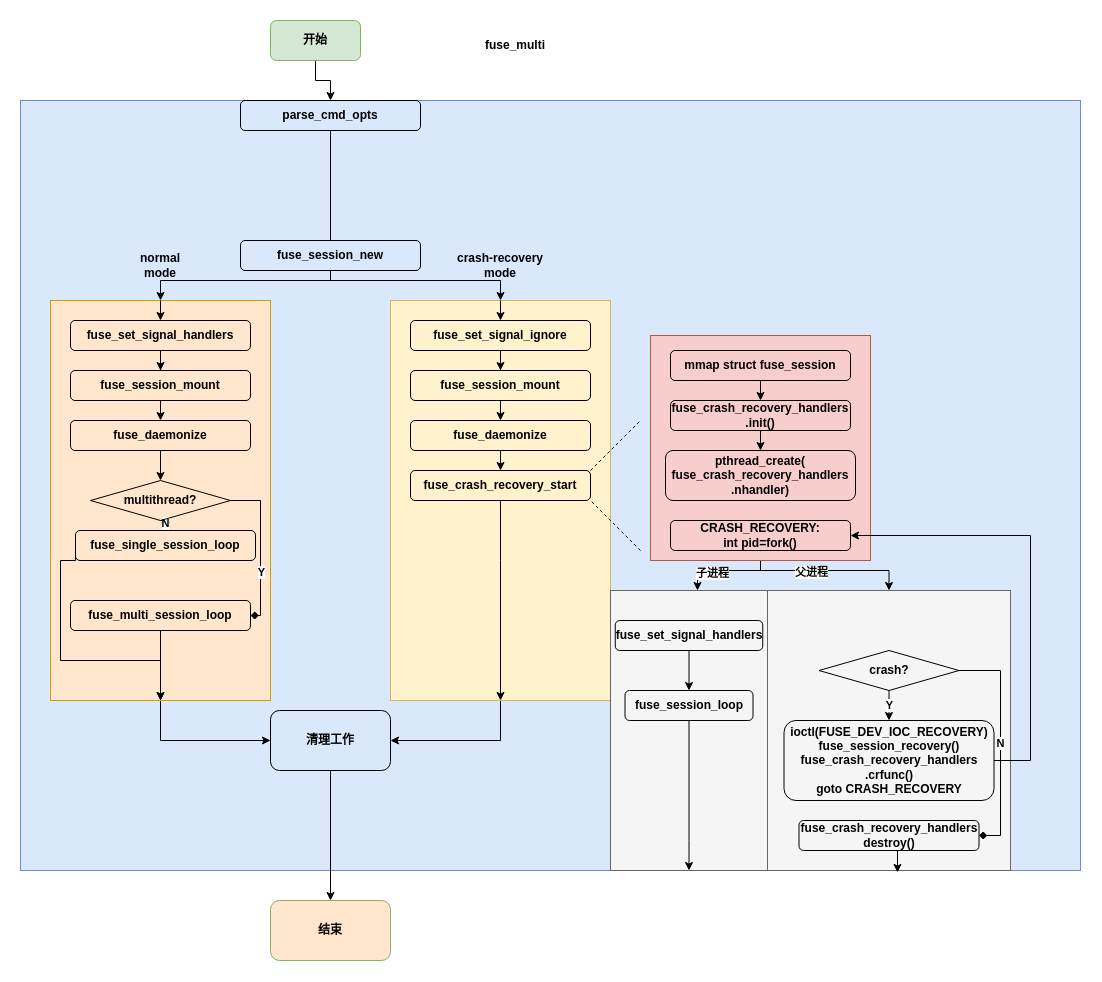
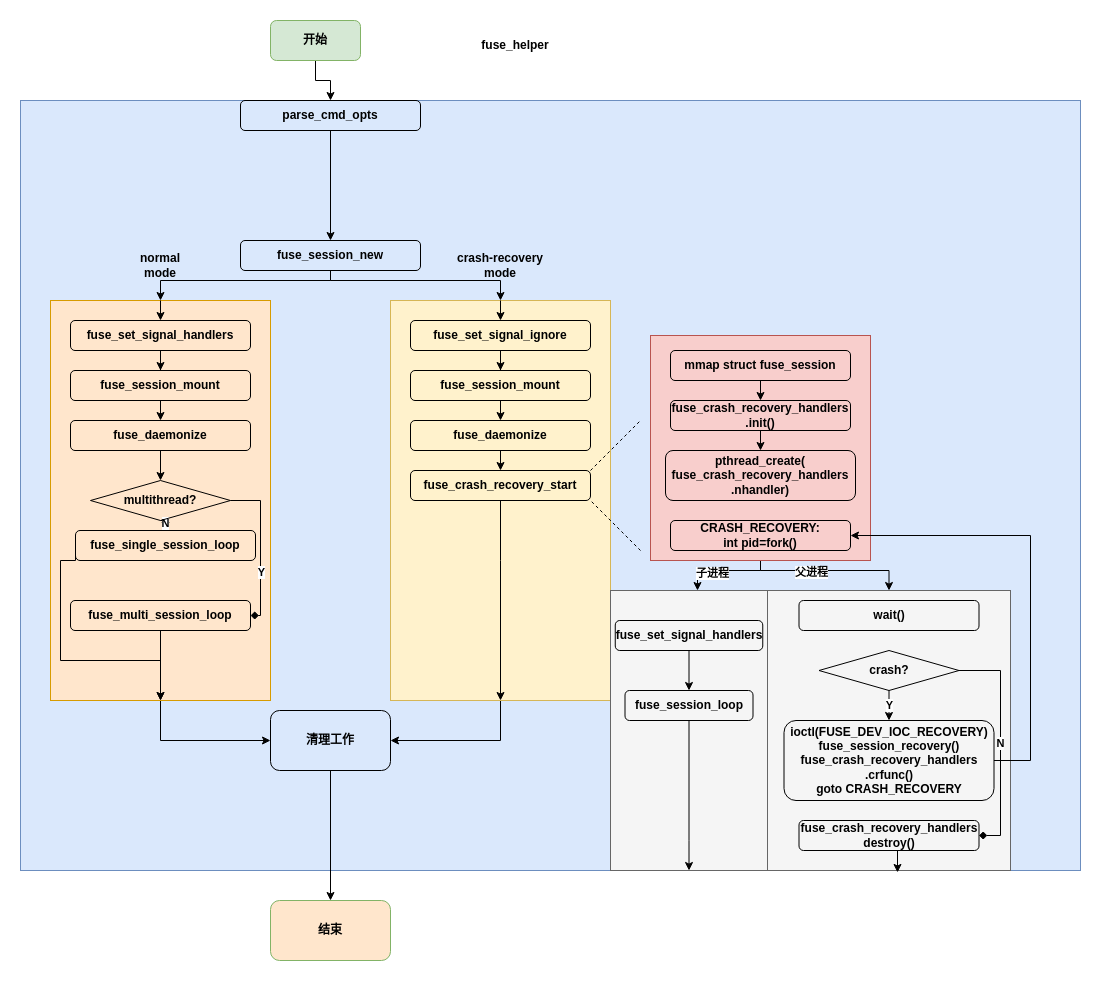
- <mxCell id="21" value="&lt;span&gt;fuse_multi&lt;/span&gt;" style="text;html=1;strokeColor=none;fillColor=none;align=center;verticalAlign=middle;whiteSpace=wrap;rounded=0;fontStyle=1" parent="1" vertex="1"><mxGeometry x="460" y="30" width="110" height="30" as="geometry" /></mxCell>
+ <mxCell id="21" value="&lt;span&gt;fuse_helper&lt;/span&gt;" style="text;html=1;strokeColor=none;fillColor=none;align=center;verticalAlign=middle;whiteSpace=wrap;rounded=0;fontStyle=1" parent="1" vertex="1"><mxGeometry x="460" y="30" width="110" height="30" as="geometry" /></mxCell>
- <mxCell id="6" style="edgeStyle=orthogonalEdgeStyle;rounded=0;orthogonalLoop=1;jettySize=auto;html=1;exitX=0.5;exitY=1;exitDx=0;exitDy=0;fontStyle=1;entryX=0.5;entryY=0;entryDx=0;entryDy=0;endArrow=none;" parent="1" source="7" target="10" edge="1"><mxGeometry relative="1" as="geometry"><mxPoint x="330.034" y="170" as="targetPoint" /></mxGeometry></mxCell>
+ <mxCell id="6" style="edgeStyle=orthogonalEdgeStyle;rounded=0;orthogonalLoop=1;jettySize=auto;html=1;exitX=0.5;exitY=1;exitDx=0;exitDy=0;fontStyle=1;entryX=0.5;entryY=0;entryDx=0;entryDy=0;" parent="1" source="7" target="10" edge="1"><mxGeometry relative="1" as="geometry"><mxPoint x="330.034" y="170" as="targetPoint" /></mxGeometry></mxCell>
+ <mxCell id="65" value="&lt;span&gt;wait()&lt;/span&gt;" style="rounded=1;whiteSpace=wrap;html=1;fillColor=none;fontStyle=1" parent="1" vertex="1"><mxGeometry x="798.5" y="600" width="180" height="30" as="geometry" /></mxCell>
